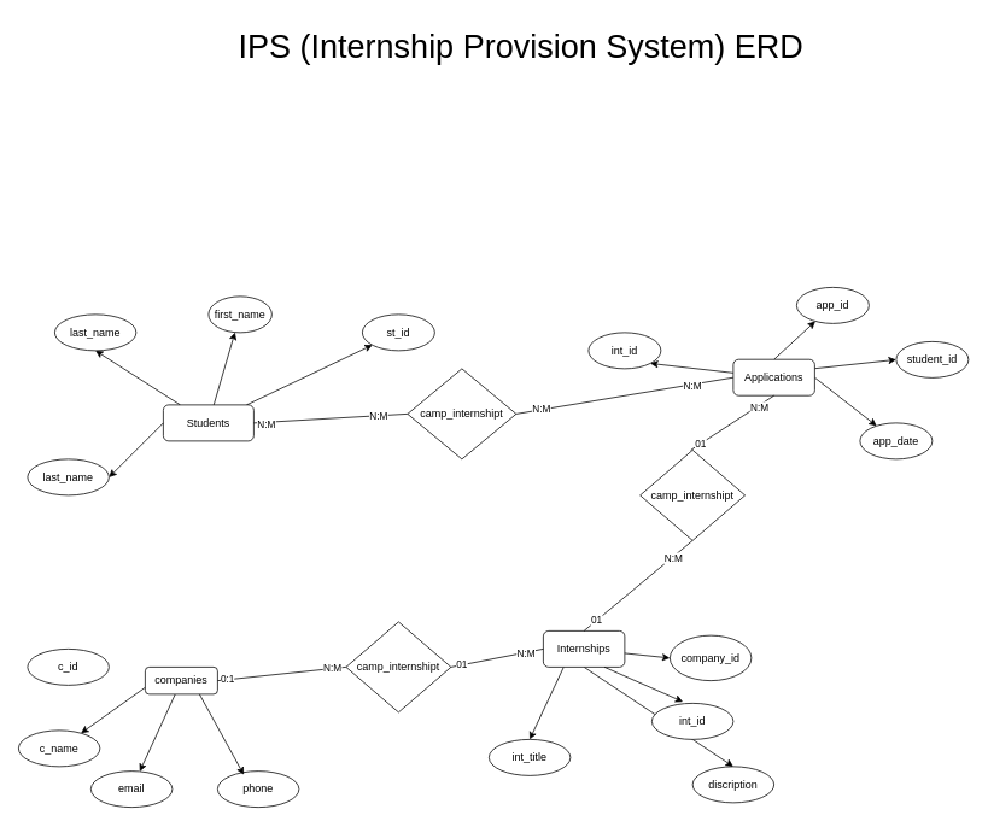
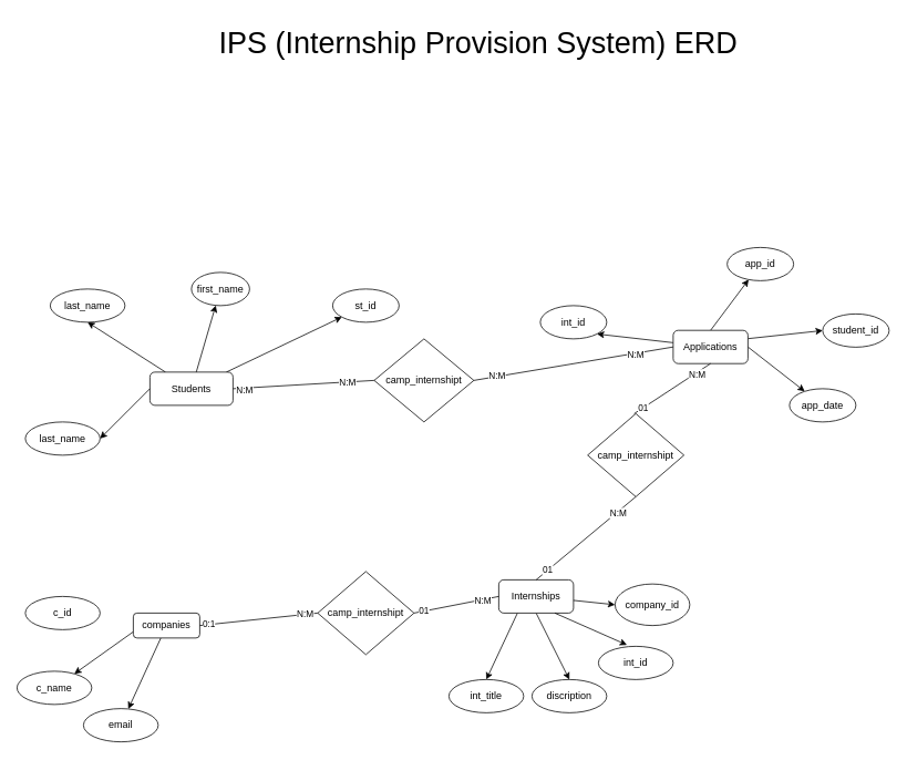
- <mxCell id="48" value="app_id" style="ellipse;whiteSpace=wrap;html=1;" vertex="1" parent="1"><mxGeometry x="880" y="317" width="80" height="40" as="geometry" /></mxCell>
+ <mxCell id="48" value="app_id" style="ellipse;whiteSpace=wrap;html=1;" vertex="1" parent="1"><mxGeometry x="875" y="297" width="80" height="40" as="geometry" /></mxCell>
- <mxCell id="27" style="edgeStyle=none;rounded=0;orthogonalLoop=1;jettySize=auto;html=1;exitX=0.75;exitY=1;exitDx=0;exitDy=0;entryX=0.322;entryY=0.1;entryDx=0;entryDy=0;entryPerimeter=0;" edge="1" parent="1" source="16" target="26"><mxGeometry relative="1" as="geometry" /></mxCell>
- <mxCell id="32" value="discription" style="ellipse;whiteSpace=wrap;html=1;" vertex="1" parent="1"><mxGeometry x="765" y="847" width="90" height="40" as="geometry" /></mxCell>
+ <mxCell id="32" value="discription" style="ellipse;whiteSpace=wrap;html=1;" vertex="1" parent="1"><mxGeometry x="640" y="817" width="90" height="40" as="geometry" /></mxCell>
- <mxCell id="26" value="phone" style="ellipse;whiteSpace=wrap;html=1;" vertex="1" parent="1"><mxGeometry x="240" y="852" width="90" height="40" as="geometry" /></mxCell>
